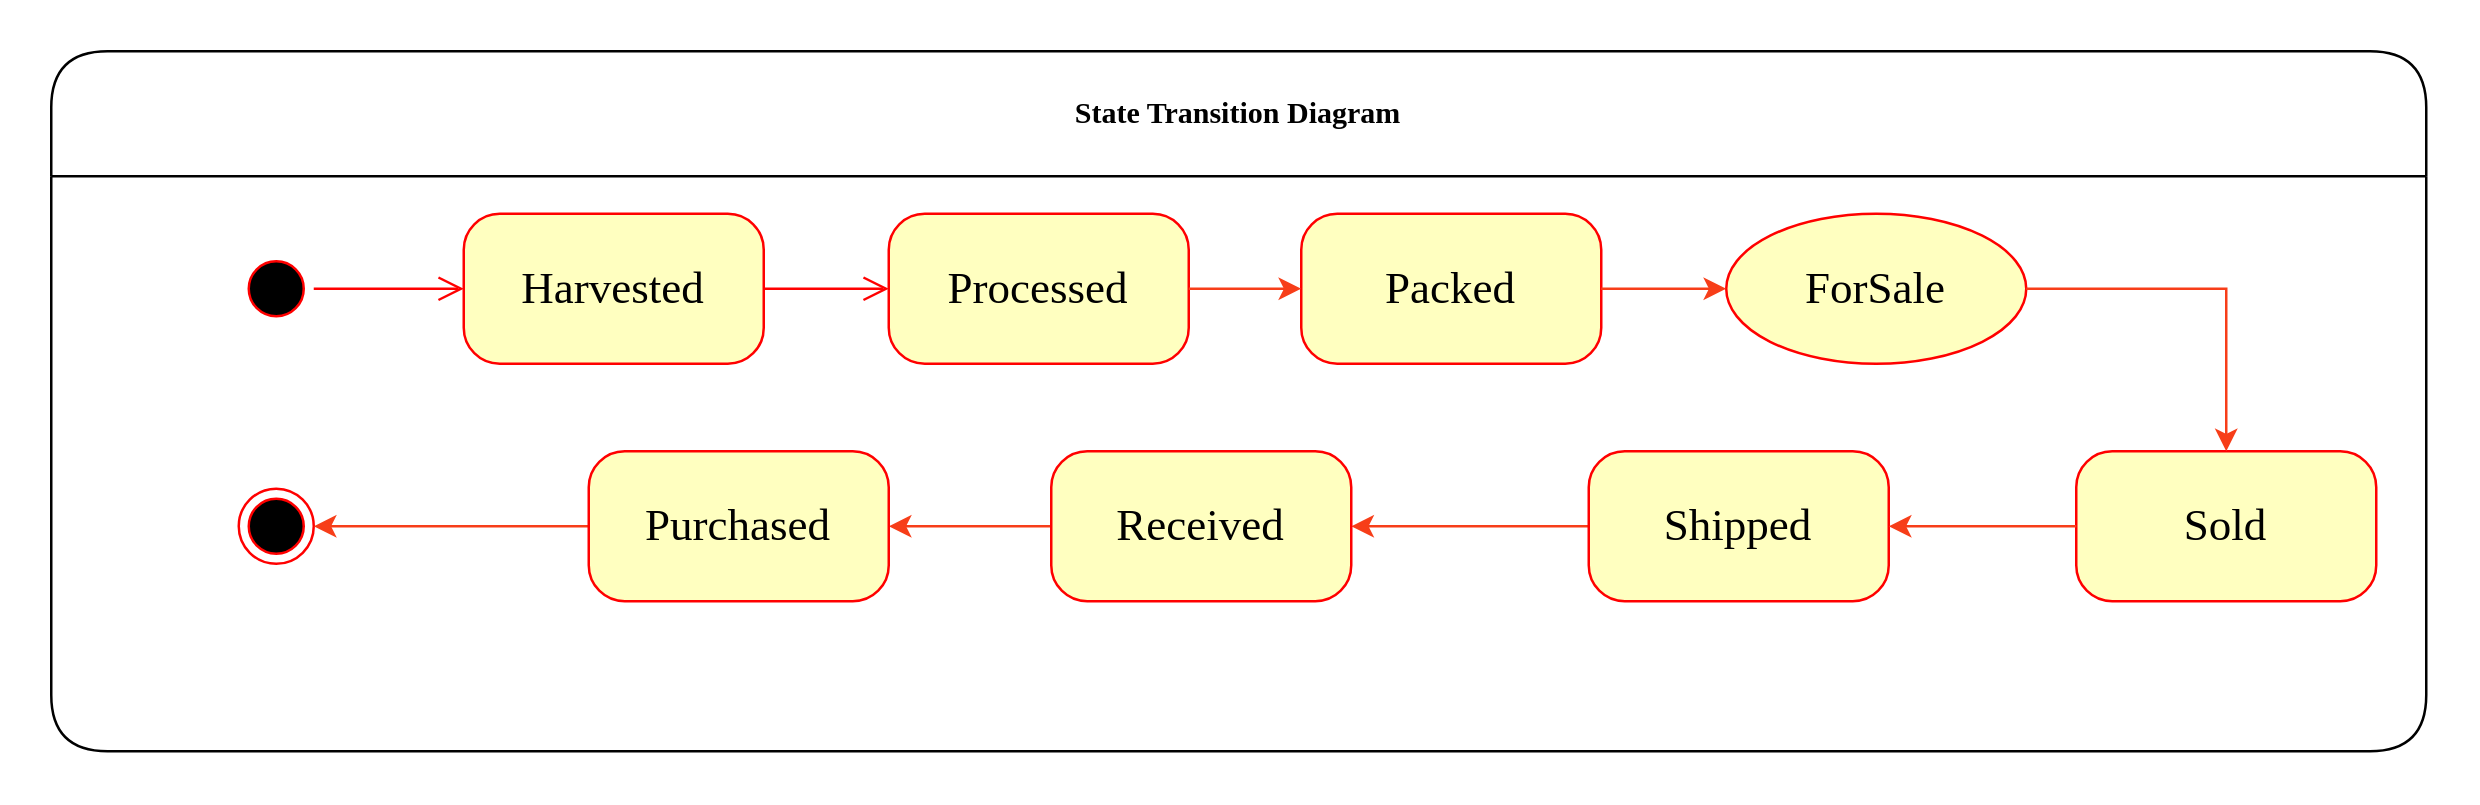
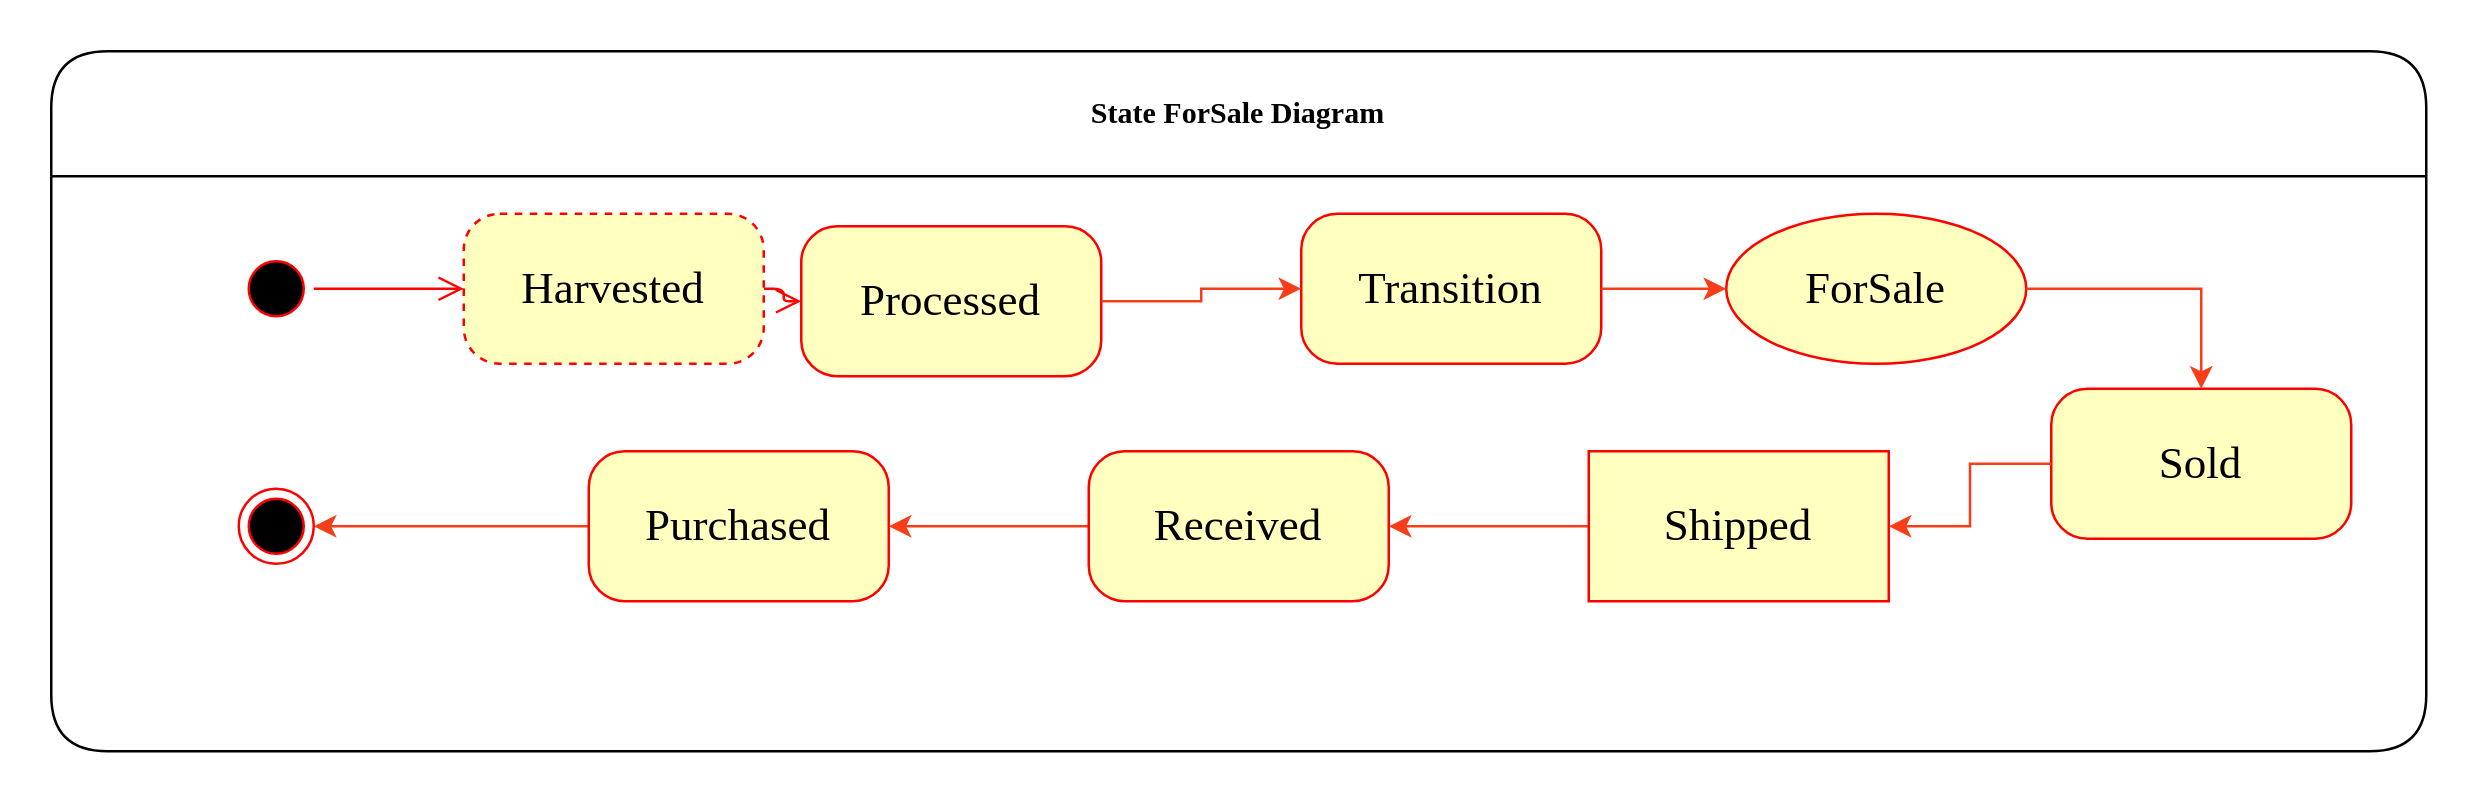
- <mxCell id="2" value="State Transition Diagram" style="swimlane;whiteSpace=wrap;html=1;rounded=1;shadow=0;comic=0;labelBackgroundColor=none;strokeWidth=1;fontFamily=Verdana;fontSize=12;align=center;startSize=50;" parent="1" vertex="1"><mxGeometry x="20" y="20" width="950" height="280" as="geometry" /></mxCell>
+ <mxCell id="2" value="State ForSale Diagram" style="swimlane;whiteSpace=wrap;html=1;rounded=1;shadow=0;comic=0;labelBackgroundColor=none;strokeWidth=1;fontFamily=Verdana;fontSize=12;align=center;startSize=50;" parent="1" vertex="1"><mxGeometry x="20" y="20" width="950" height="280" as="geometry" /></mxCell>
- <mxCell id="4" value="Harvested" style="rounded=1;whiteSpace=wrap;html=1;arcSize=24;fillColor=#ffffc0;strokeColor=#ff0000;shadow=0;comic=0;labelBackgroundColor=none;fontFamily=Verdana;fontSize=18;fontColor=#000000;align=center;" parent="2" vertex="1"><mxGeometry x="165" y="65" width="120" height="60" as="geometry" /></mxCell>
+ <mxCell id="4" value="Harvested" style="rounded=1;whiteSpace=wrap;html=1;arcSize=24;fillColor=#ffffc0;strokeColor=#ff0000;shadow=0;comic=0;labelBackgroundColor=none;fontFamily=Verdana;fontSize=18;fontColor=#000000;align=center;dashed=1;" parent="2" vertex="1"><mxGeometry x="165" y="65" width="120" height="60" as="geometry" /></mxCell>
- <mxCell id="8" value="Processed" style="rounded=1;whiteSpace=wrap;html=1;arcSize=24;fillColor=#ffffc0;strokeColor=#ff0000;shadow=0;comic=0;labelBackgroundColor=none;fontFamily=Verdana;fontSize=18;fontColor=#000000;align=center;" parent="2" vertex="1"><mxGeometry x="335" y="65" width="120" height="60" as="geometry" /></mxCell>
+ <mxCell id="8" value="Processed" style="rounded=1;whiteSpace=wrap;html=1;arcSize=24;fillColor=#ffffc0;strokeColor=#ff0000;shadow=0;comic=0;labelBackgroundColor=none;fontFamily=Verdana;fontSize=18;fontColor=#000000;align=center;" parent="2" vertex="1"><mxGeometry x="300" y="70" width="120" height="60" as="geometry" /></mxCell>
- <mxCell id="9" value="Packed" style="rounded=1;whiteSpace=wrap;html=1;arcSize=24;fillColor=#ffffc0;strokeColor=#ff0000;shadow=0;comic=0;labelBackgroundColor=none;fontFamily=Verdana;fontSize=18;fontColor=#000000;align=center;" vertex="1" parent="2"><mxGeometry x="500" y="65" width="120" height="60" as="geometry" /></mxCell>
+ <mxCell id="9" value="Transition" style="rounded=1;whiteSpace=wrap;html=1;arcSize=24;fillColor=#ffffc0;strokeColor=#ff0000;shadow=0;comic=0;labelBackgroundColor=none;fontFamily=Verdana;fontSize=18;fontColor=#000000;align=center;" vertex="1" parent="2"><mxGeometry x="500" y="65" width="120" height="60" as="geometry" /></mxCell>
- <mxCell id="19" value="Received" style="rounded=1;whiteSpace=wrap;html=1;arcSize=24;fillColor=#ffffc0;strokeColor=#ff0000;shadow=0;comic=0;labelBackgroundColor=none;fontFamily=Verdana;fontSize=18;fontColor=#000000;align=center;" vertex="1" parent="1"><mxGeometry x="420" y="180" width="120" height="60" as="geometry" /></mxCell>
+ <mxCell id="19" value="Received" style="rounded=1;whiteSpace=wrap;html=1;arcSize=24;fillColor=#ffffc0;strokeColor=#ff0000;shadow=0;comic=0;labelBackgroundColor=none;fontFamily=Verdana;fontSize=18;fontColor=#000000;align=center;" vertex="1" parent="1"><mxGeometry x="435" y="180" width="120" height="60" as="geometry" /></mxCell>
- <mxCell id="16" value="Shipped" style="rounded=1;whiteSpace=wrap;html=1;arcSize=24;fillColor=#ffffc0;strokeColor=#ff0000;shadow=0;comic=0;labelBackgroundColor=none;fontFamily=Verdana;fontSize=18;fontColor=#000000;align=center;" vertex="1" parent="1"><mxGeometry x="635" y="180" width="120" height="60" as="geometry" /></mxCell>
+ <mxCell id="16" value="Shipped" style="whiteSpace=wrap;html=1;arcSize=24;fillColor=#ffffc0;strokeColor=#ff0000;shadow=0;comic=0;labelBackgroundColor=none;fontFamily=Verdana;fontSize=18;fontColor=#000000;align=center;rounded=0;" vertex="1" parent="1"><mxGeometry x="635" y="180" width="120" height="60" as="geometry" /></mxCell>
- <mxCell id="13" value="Sold" style="rounded=1;whiteSpace=wrap;html=1;arcSize=24;fillColor=#ffffc0;strokeColor=#ff0000;shadow=0;comic=0;labelBackgroundColor=none;fontFamily=Verdana;fontSize=18;fontColor=#000000;align=center;" vertex="1" parent="2"><mxGeometry x="810" y="160" width="120" height="60" as="geometry" /></mxCell>
+ <mxCell id="13" value="Sold" style="rounded=1;whiteSpace=wrap;html=1;arcSize=24;fillColor=#ffffc0;strokeColor=#ff0000;shadow=0;comic=0;labelBackgroundColor=none;fontFamily=Verdana;fontSize=18;fontColor=#000000;align=center;" vertex="1" parent="2"><mxGeometry x="800" y="135" width="120" height="60" as="geometry" /></mxCell>
